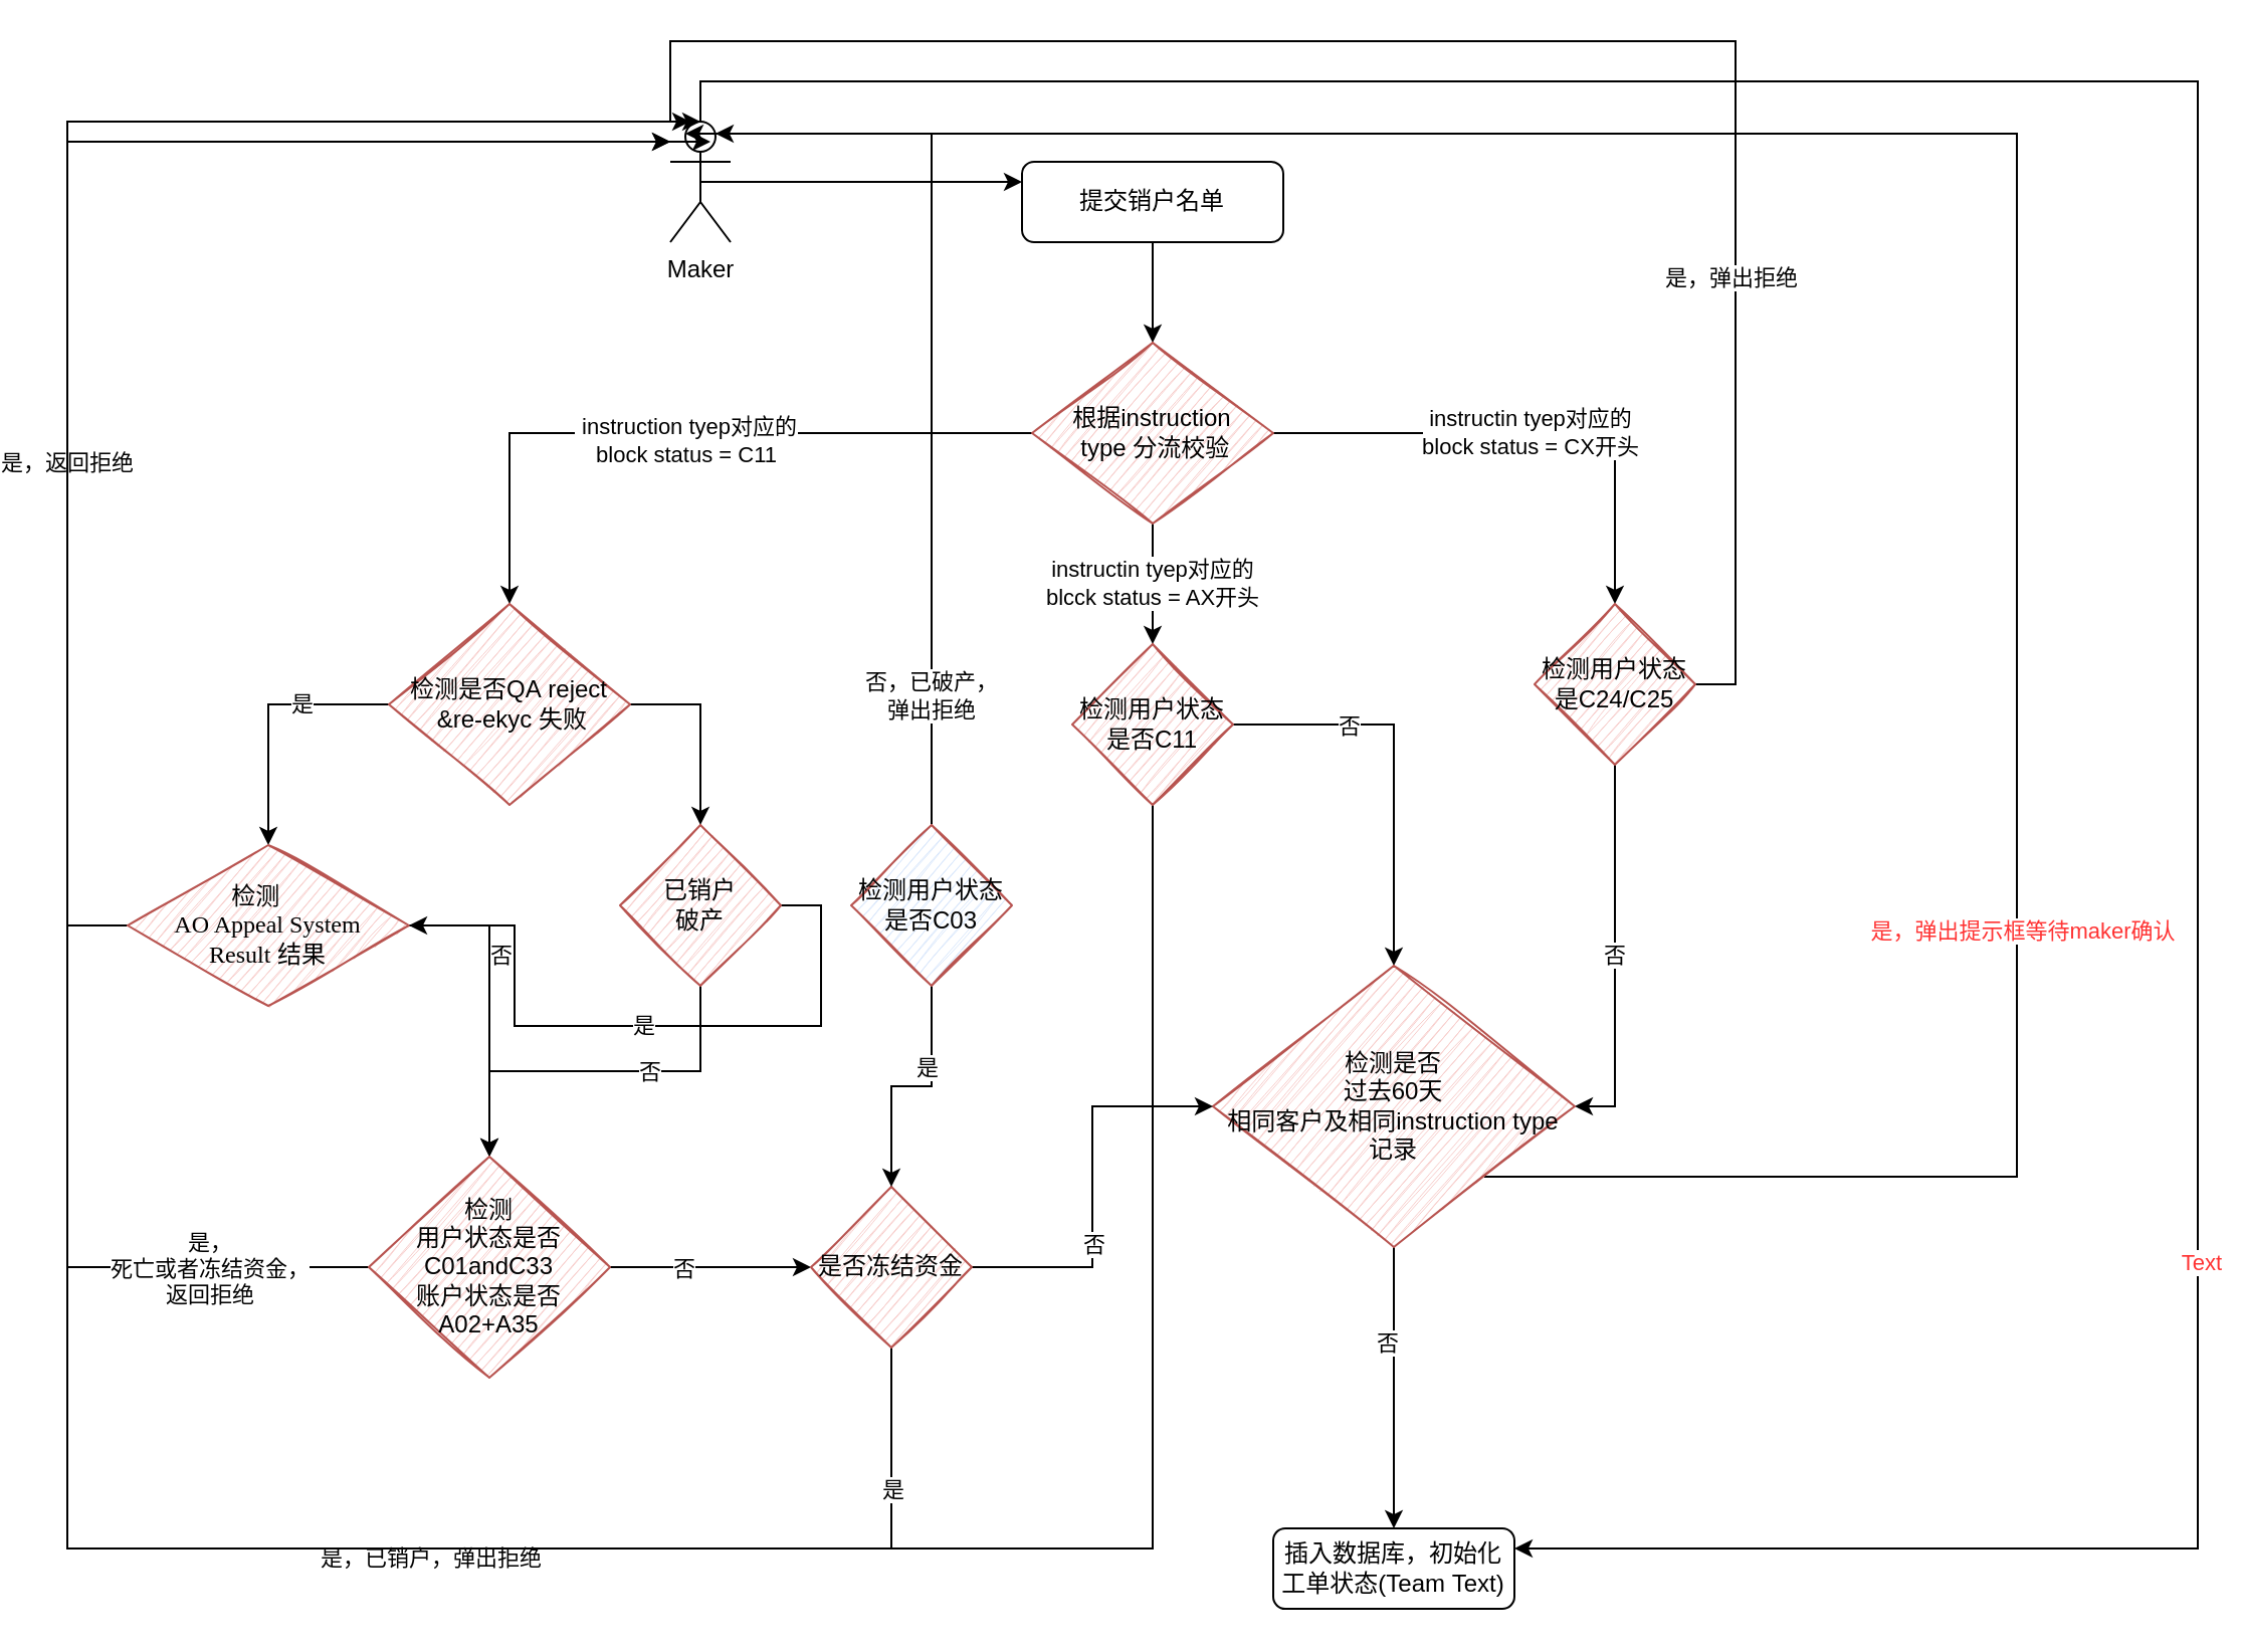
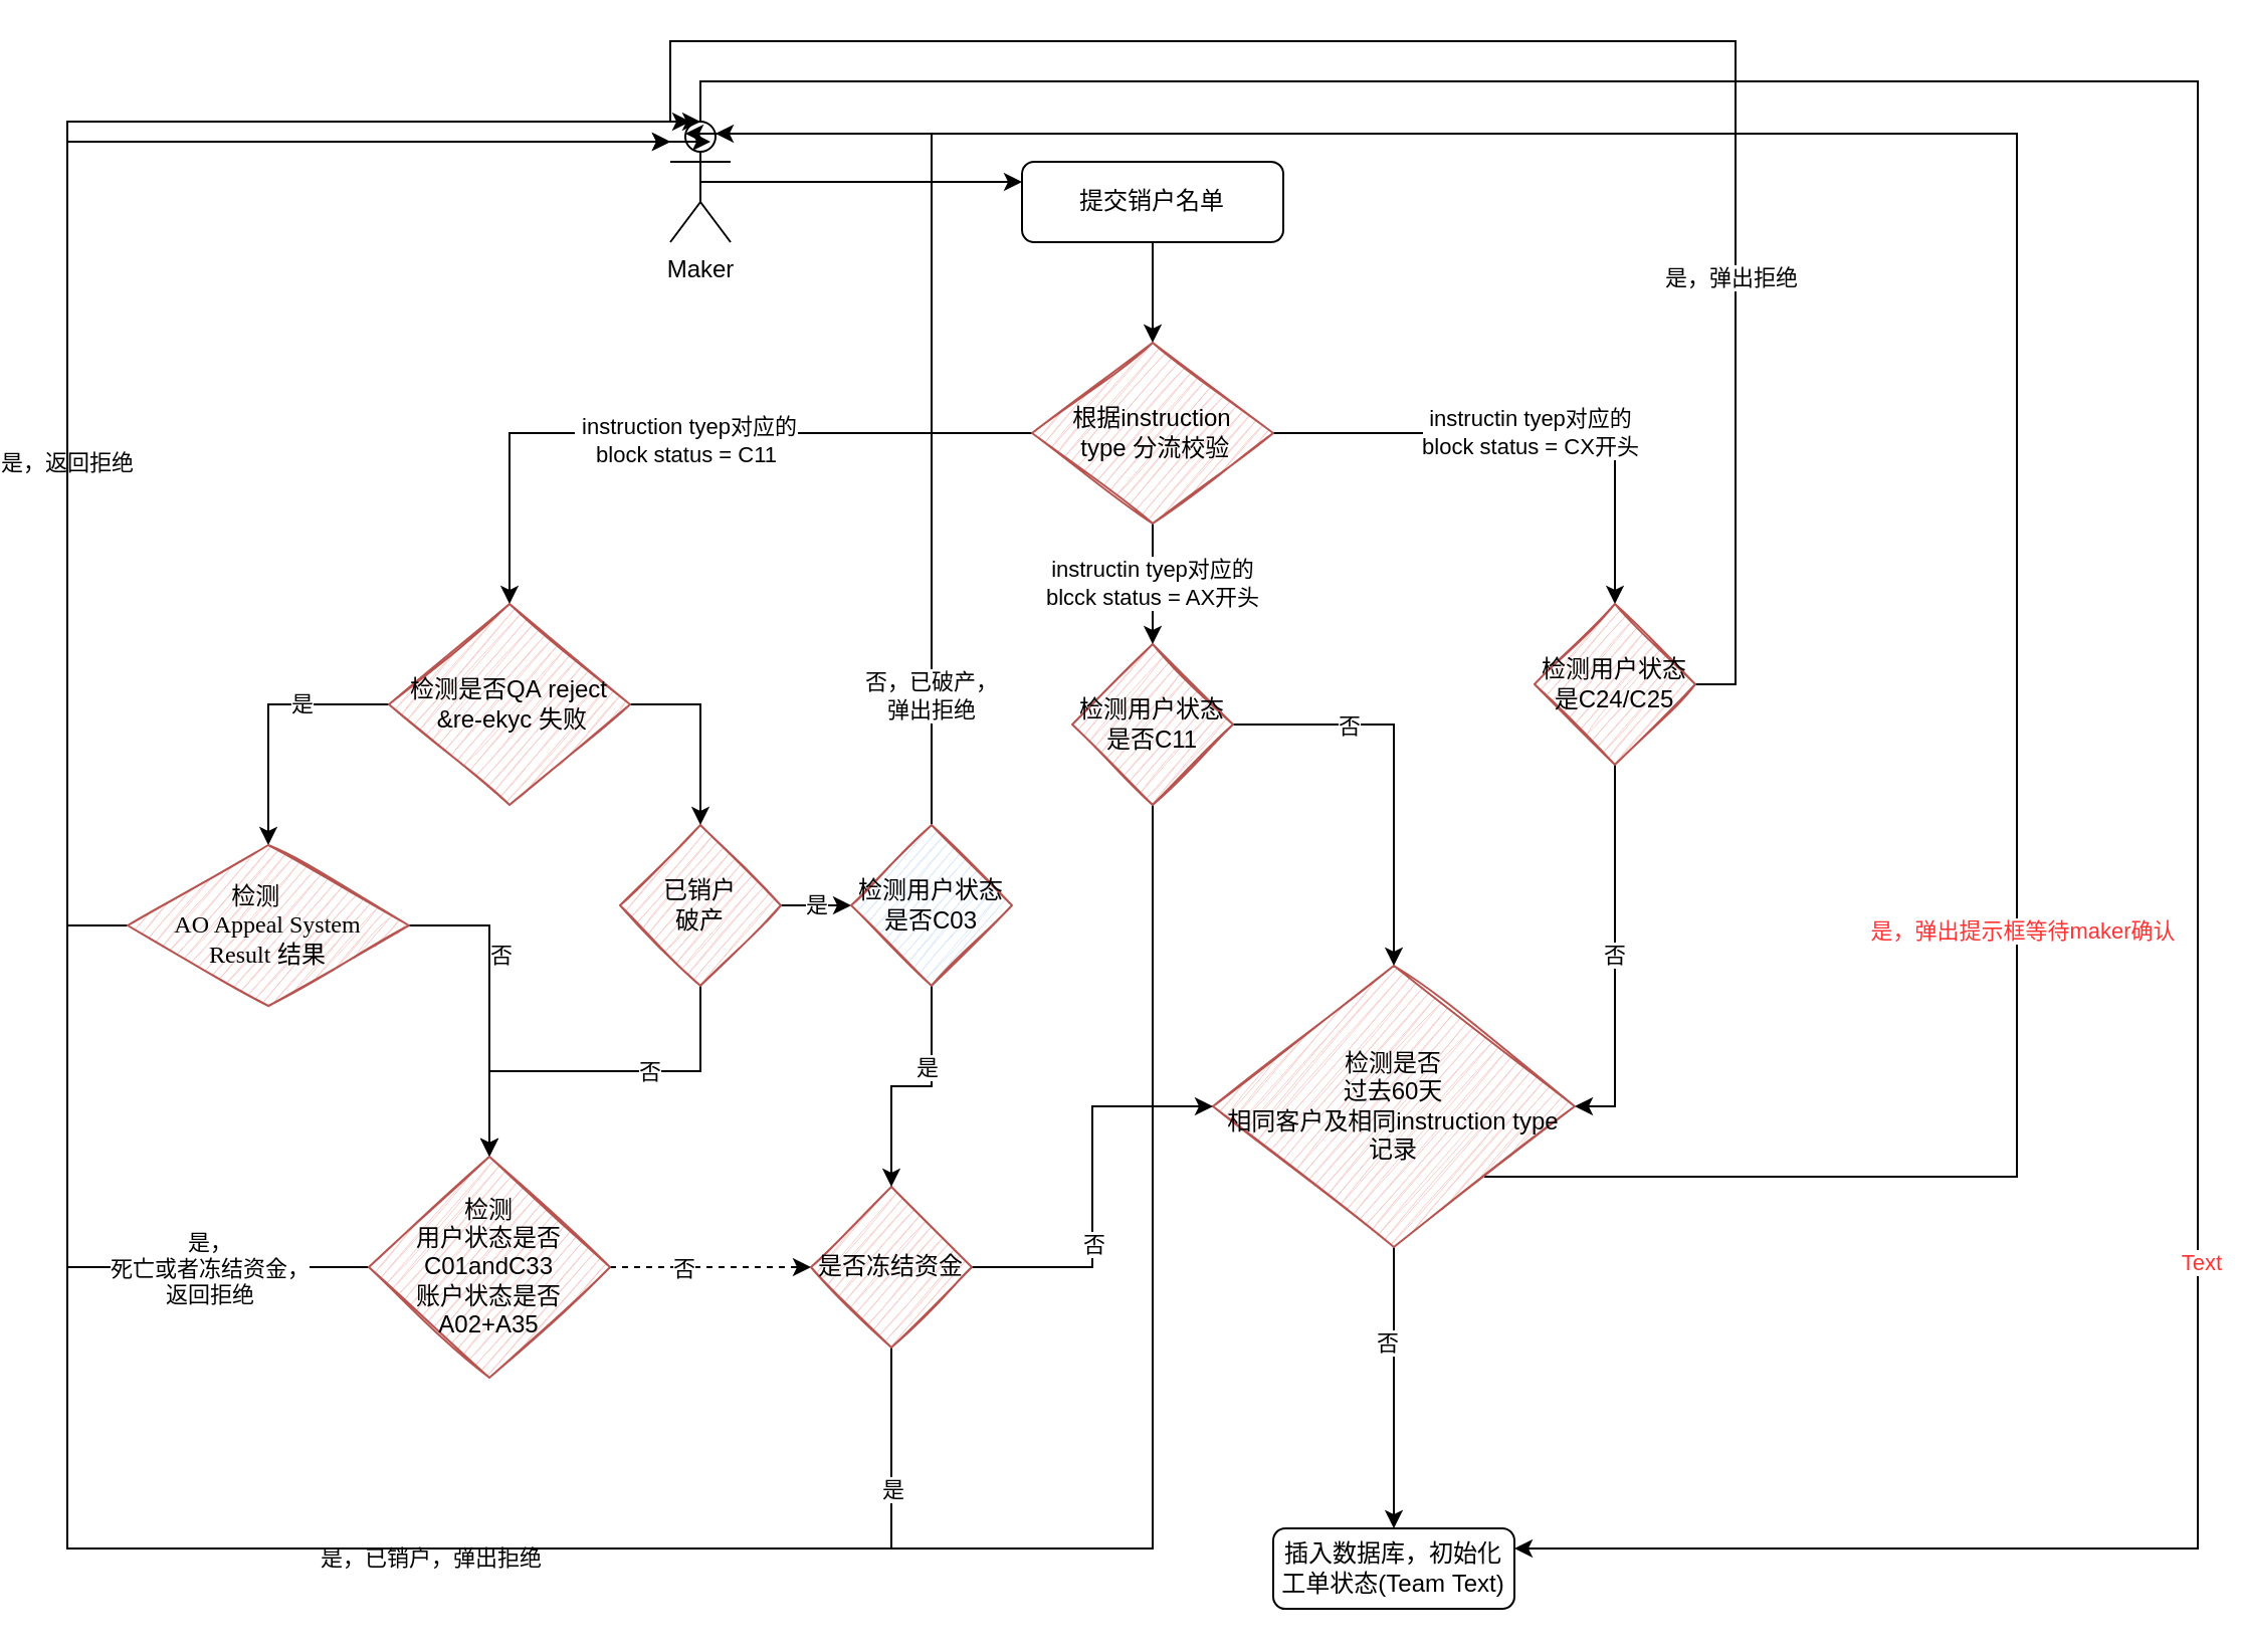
- <mxCell id="38" value="是" style="edgeStyle=orthogonalEdgeStyle;rounded=0;orthogonalLoop=1;jettySize=auto;html=1;exitX=1;exitY=0.5;exitDx=0;exitDy=0;" parent="1" source="39" target="20" edge="1"><mxGeometry relative="1" as="geometry" /></mxCell>
+ <mxCell id="38" value="是" style="edgeStyle=orthogonalEdgeStyle;rounded=0;orthogonalLoop=1;jettySize=auto;html=1;exitX=1;exitY=0.5;exitDx=0;exitDy=0;entryX=0;entryY=0.5;entryDx=0;entryDy=0;" parent="1" source="39" target="54" edge="1"><mxGeometry relative="1" as="geometry" /></mxCell>
- <mxCell id="40" style="edgeStyle=orthogonalEdgeStyle;rounded=0;orthogonalLoop=1;jettySize=auto;html=1;exitX=1;exitY=0.5;exitDx=0;exitDy=0;" parent="1" source="44" target="49" edge="1"><mxGeometry relative="1" as="geometry" /></mxCell>
+ <mxCell id="40" style="edgeStyle=orthogonalEdgeStyle;rounded=0;orthogonalLoop=1;jettySize=auto;html=1;exitX=1;exitY=0.5;exitDx=0;exitDy=0;dashed=1;" parent="1" source="44" target="49" edge="1"><mxGeometry relative="1" as="geometry" /></mxCell>
